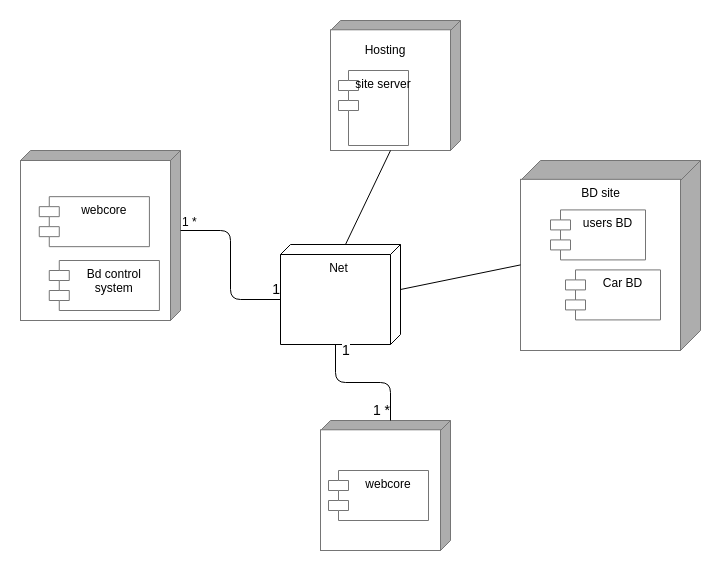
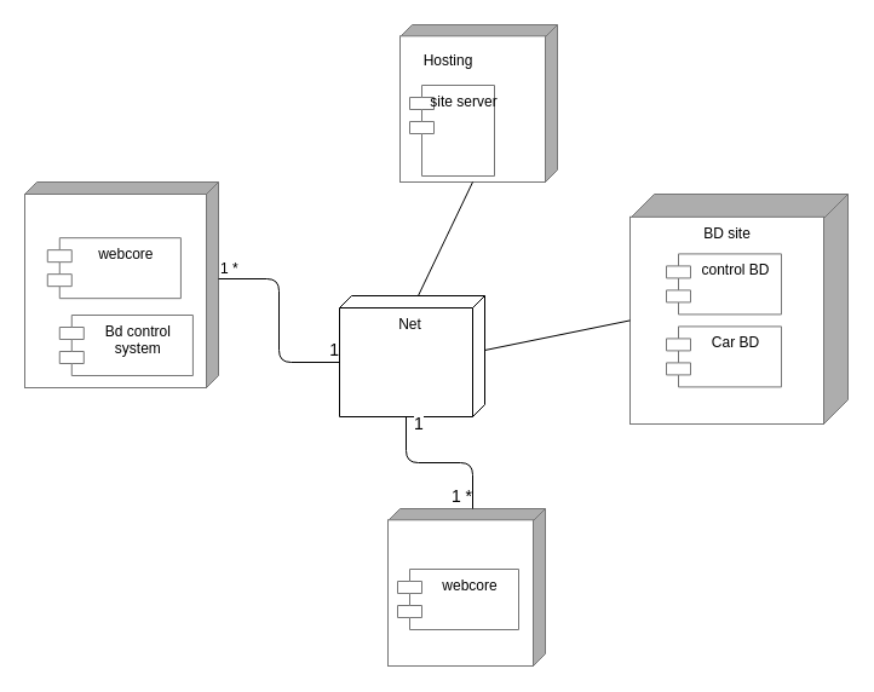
- <mxCell id="21" value="Hosting" style="text;html=1;strokeColor=none;fillColor=none;align=center;verticalAlign=middle;whiteSpace=wrap;rounded=0;" vertex="1" parent="18"><mxGeometry x="20" y="20" width="70" height="20" as="geometry" /></mxCell>
+ <mxCell id="21" value="Hosting" style="text;html=1;strokeColor=none;fillColor=none;align=center;verticalAlign=middle;whiteSpace=wrap;rounded=0;" vertex="1" parent="18"><mxGeometry x="5" y="20" width="70" height="20" as="geometry" /></mxCell>
- <mxCell id="6" value="users BD" style="shape=module;align=left;spacingLeft=20;align=center;verticalAlign=top;strokeColor=#757575;fillColor=#FFFFFF;" vertex="1" parent="2"><mxGeometry x="30" y="49.41" width="95" height="50" as="geometry" /></mxCell>
+ <mxCell id="6" value="control BD" style="shape=module;align=left;spacingLeft=20;align=center;verticalAlign=top;strokeColor=#757575;fillColor=#FFFFFF;" vertex="1" parent="2"><mxGeometry x="30" y="49.41" width="95" height="50" as="geometry" /></mxCell>
- <mxCell id="7" value="Car BD" style="shape=module;align=left;spacingLeft=20;align=center;verticalAlign=top;strokeColor=#757575;fillColor=#FFFFFF;" vertex="1" parent="2"><mxGeometry x="45" y="109.41" width="95" height="50" as="geometry" /></mxCell>
+ <mxCell id="7" value="Car BD" style="shape=module;align=left;spacingLeft=20;align=center;verticalAlign=top;strokeColor=#757575;fillColor=#FFFFFF;" vertex="1" parent="2"><mxGeometry x="30" y="109.41" width="95" height="50" as="geometry" /></mxCell>
